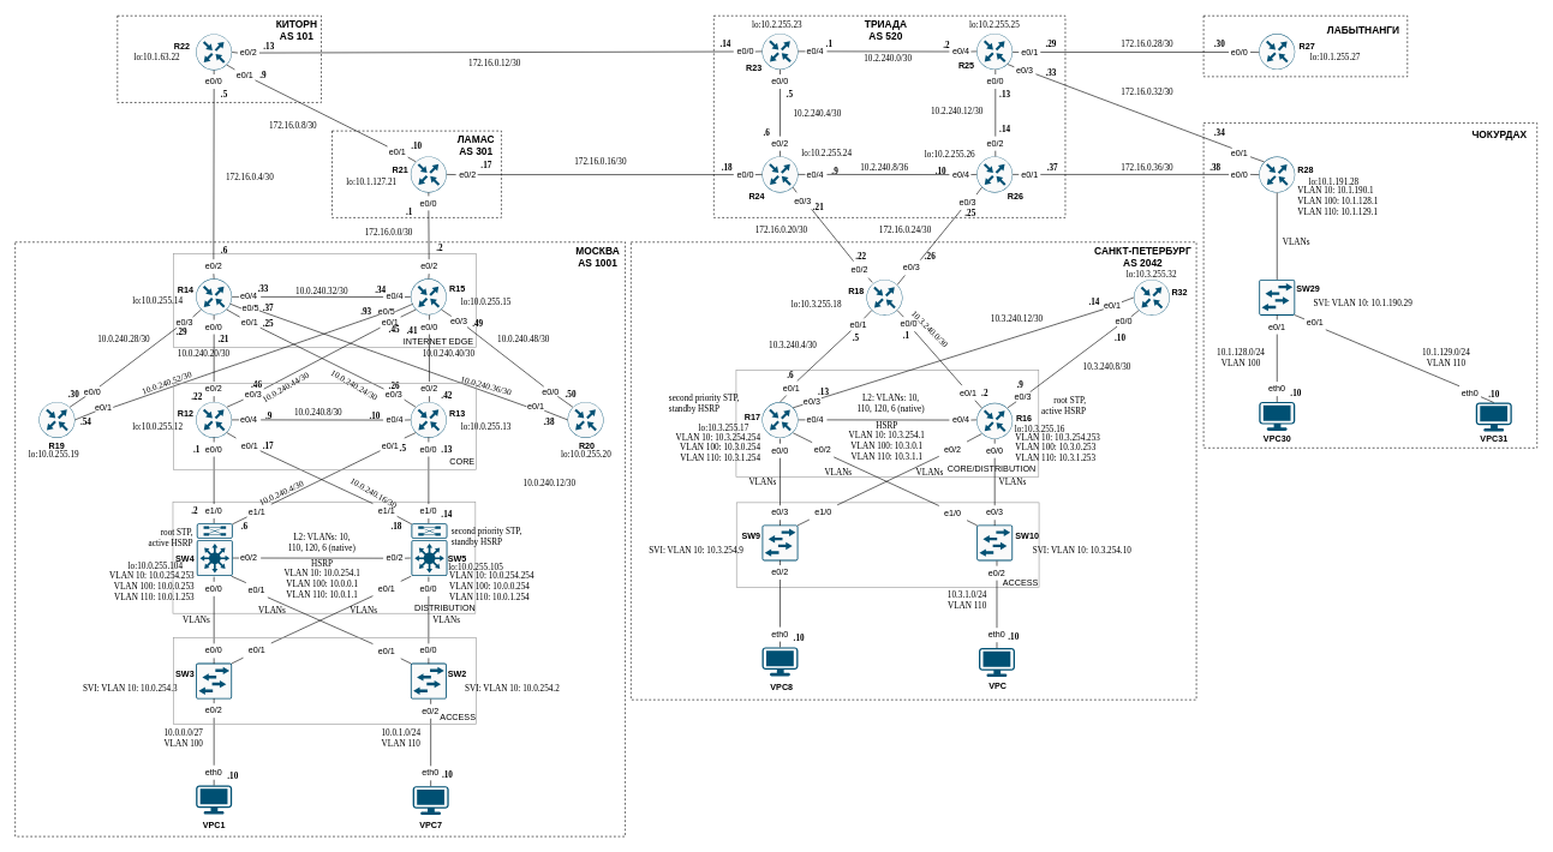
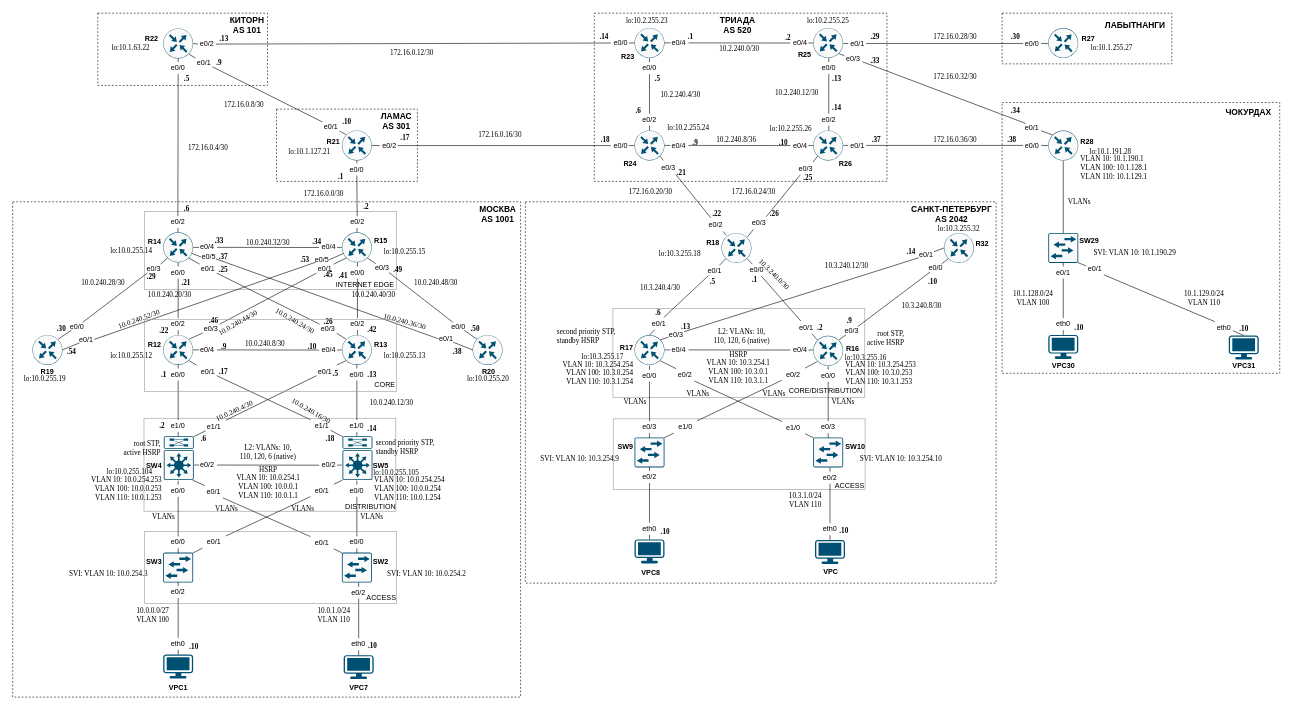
- <mxCell id="183" value="&lt;b&gt;.93&lt;/b&gt;" style="text;html=1;strokeColor=none;fillColor=none;align=center;verticalAlign=middle;whiteSpace=wrap;rounded=0;fontFamily=Lucida Console;" parent="1" vertex="1"><mxGeometry x="496" y="417.5" width="23" height="30" as="geometry" /></mxCell>
+ <mxCell id="183" value="&lt;b&gt;.53&lt;/b&gt;" style="text;html=1;strokeColor=none;fillColor=none;align=center;verticalAlign=middle;whiteSpace=wrap;rounded=0;fontFamily=Lucida Console;" parent="1" vertex="1"><mxGeometry x="496" y="417.5" width="23" height="30" as="geometry" /></mxCell>
- <mxCell id="126" value="10.0.240.12/30" style="text;html=1;strokeColor=none;fillColor=none;align=center;verticalAlign=middle;whiteSpace=wrap;rounded=0;fontFamily=Lucida Console;" parent="1" vertex="1"><mxGeometry x="732" y="657" width="60" height="30" as="geometry" /></mxCell>
+ <mxCell id="126" value="10.0.240.12/30" style="text;html=1;strokeColor=none;fillColor=none;align=center;verticalAlign=middle;whiteSpace=wrap;rounded=0;fontFamily=Lucida Console;" parent="1" vertex="1"><mxGeometry x="622" y="657" width="60" height="30" as="geometry" /></mxCell>
